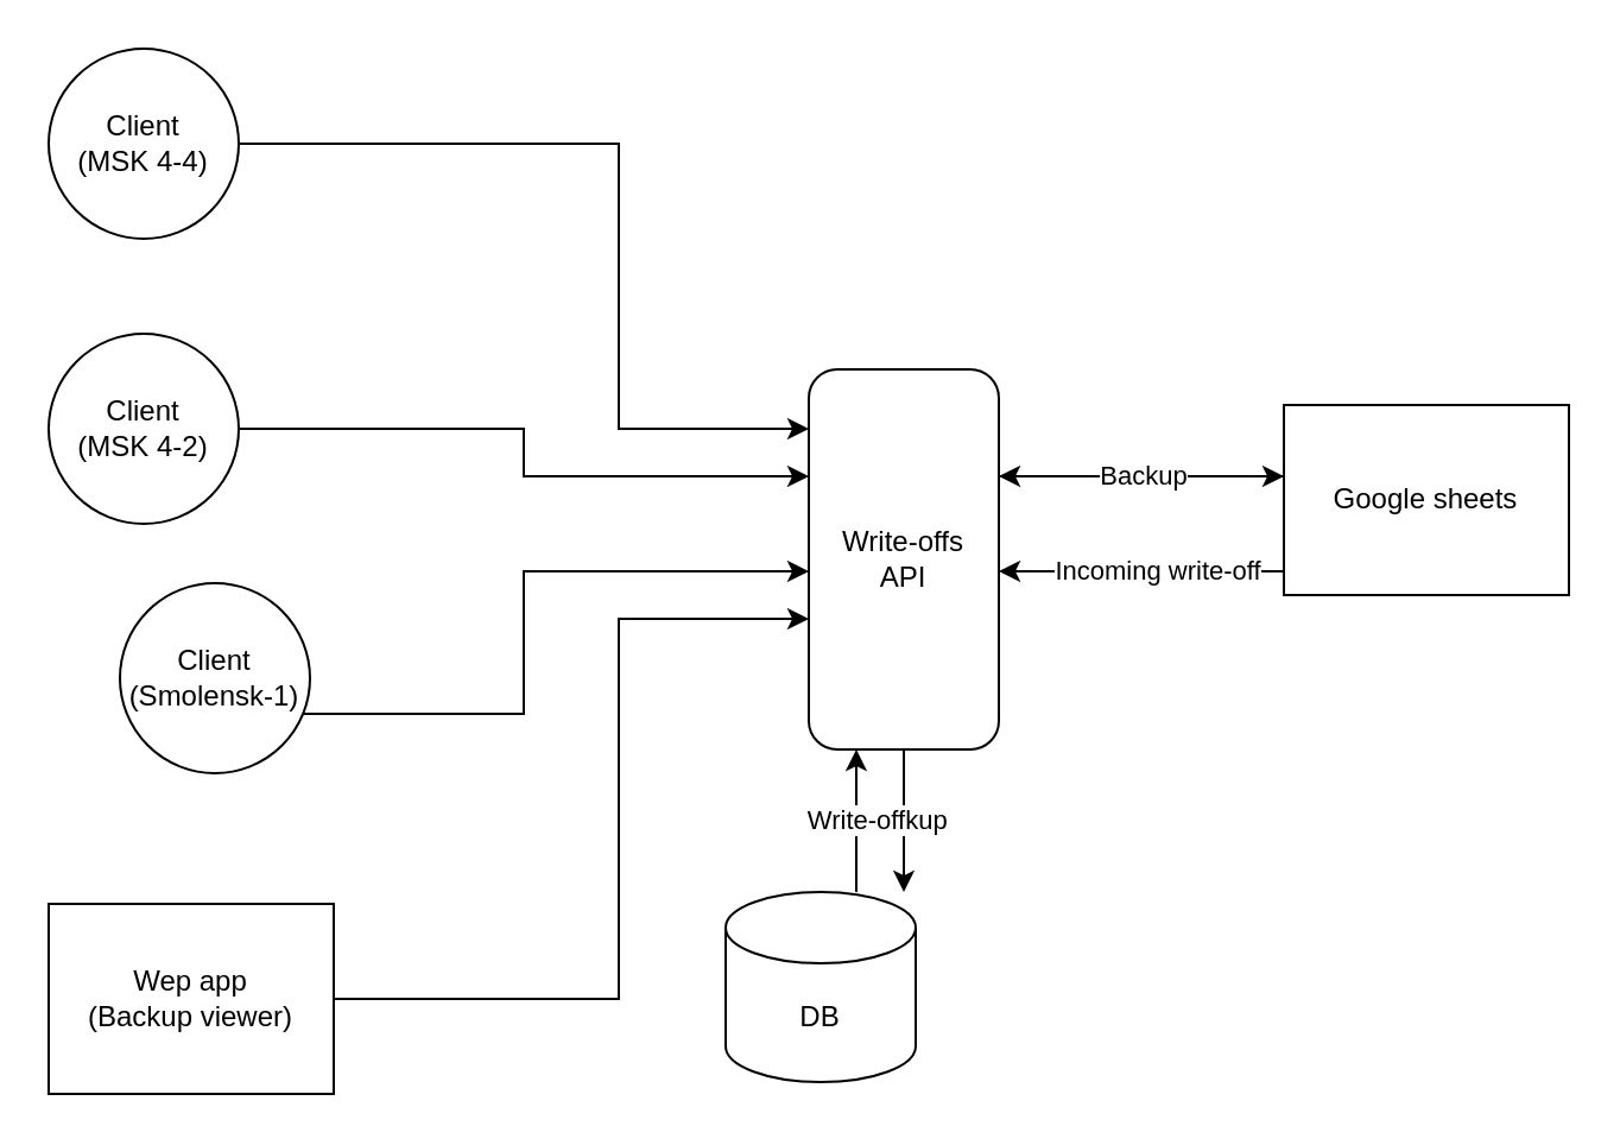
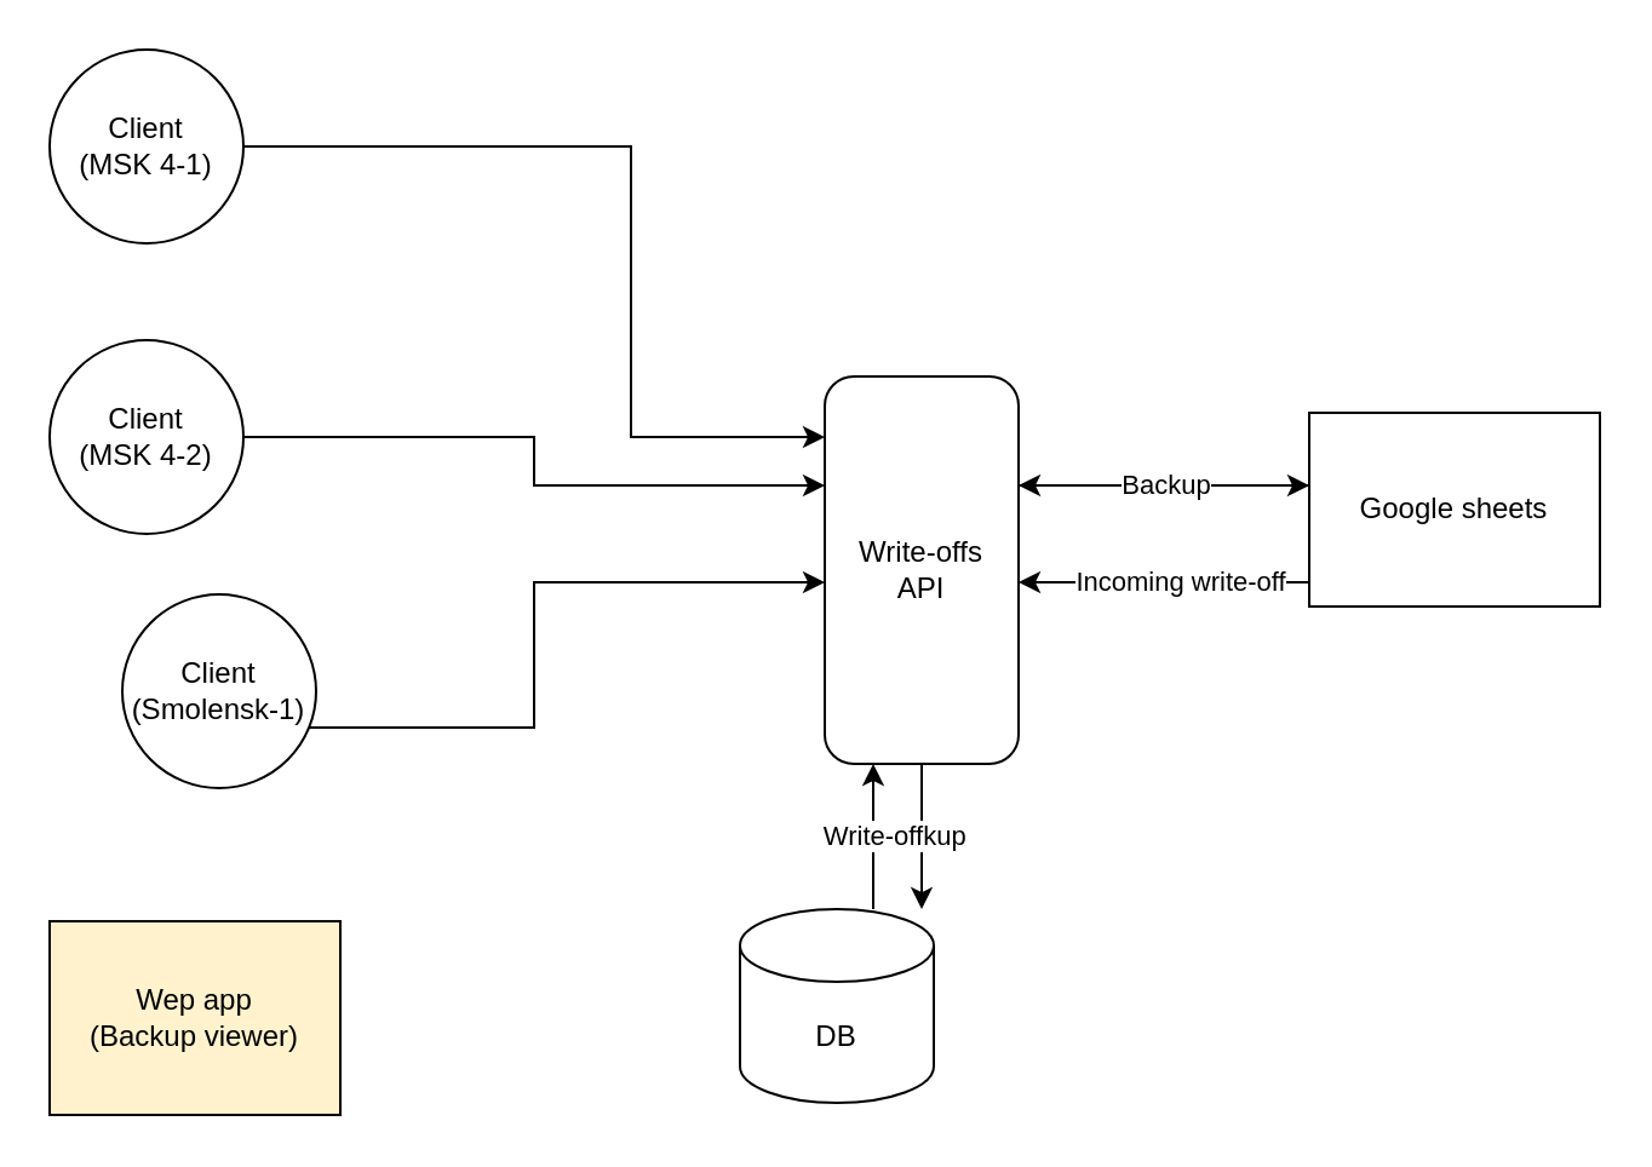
- <mxCell id="11" value="Client&lt;br&gt;(MSK 4-4)" style="ellipse;whiteSpace=wrap;html=1;aspect=fixed;" vertex="1" parent="1"><mxGeometry x="20" y="20" width="80" height="80" as="geometry" /></mxCell>
+ <mxCell id="11" value="Client&lt;br&gt;(MSK 4-1)" style="ellipse;whiteSpace=wrap;html=1;aspect=fixed;" vertex="1" parent="1"><mxGeometry x="20" y="20" width="80" height="80" as="geometry" /></mxCell>
- <mxCell id="18" style="edgeStyle=orthogonalEdgeStyle;rounded=0;orthogonalLoop=1;jettySize=auto;html=1;" edge="1" parent="1" source="19" target="9"><mxGeometry relative="1" as="geometry"><Array as="points"><mxPoint x="260" y="420" /><mxPoint x="260" y="260" /></Array></mxGeometry></mxCell>
- <mxCell id="19" value="Wep app&lt;br&gt;(Backup viewer)" style="rounded=0;whiteSpace=wrap;html=1;" vertex="1" parent="1"><mxGeometry x="20" y="380" width="120" height="80" as="geometry" /></mxCell>
+ <mxCell id="19" value="Wep app&lt;br&gt;(Backup viewer)" style="rounded=0;whiteSpace=wrap;html=1;fillColor=#fff2cc;" vertex="1" parent="1"><mxGeometry x="20" y="380" width="120" height="80" as="geometry" /></mxCell>
